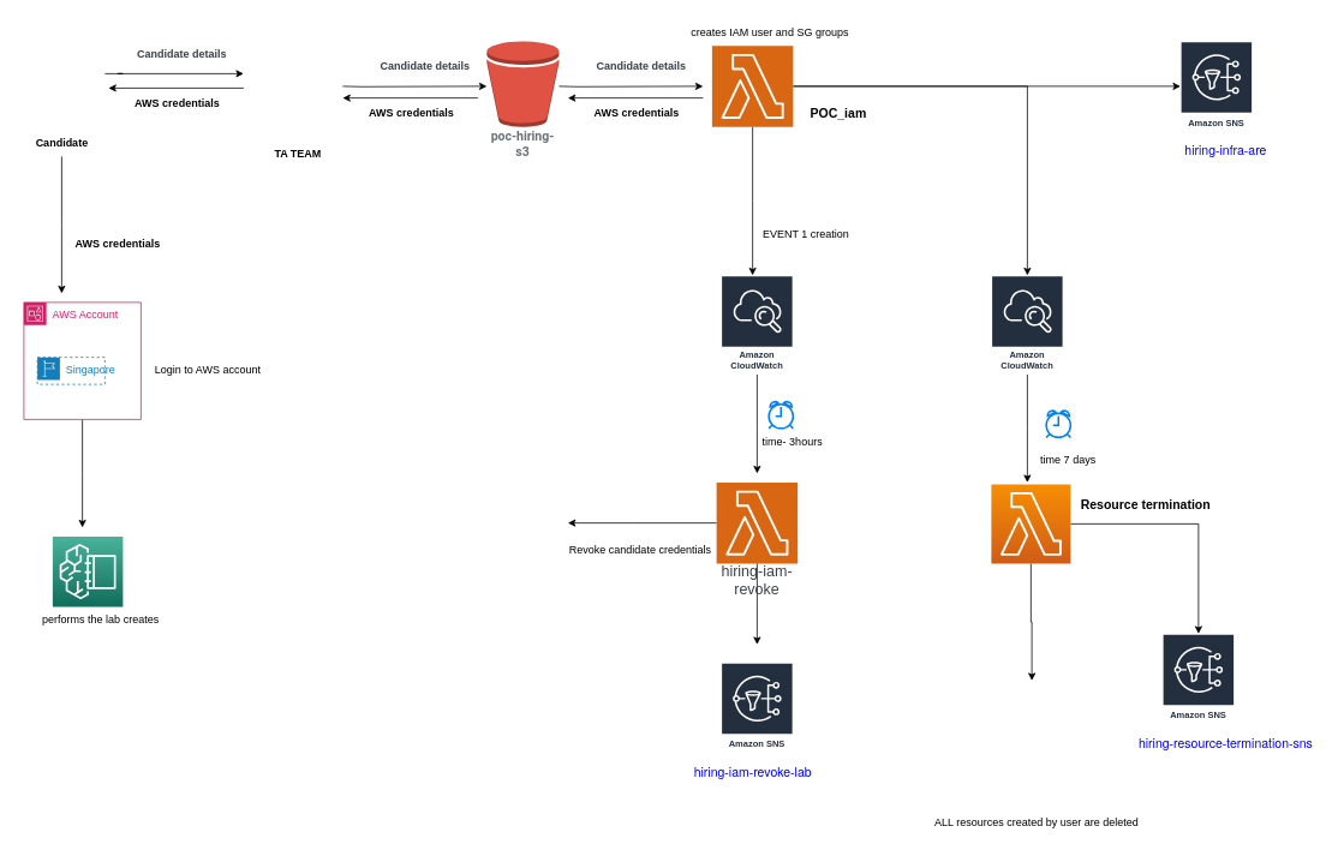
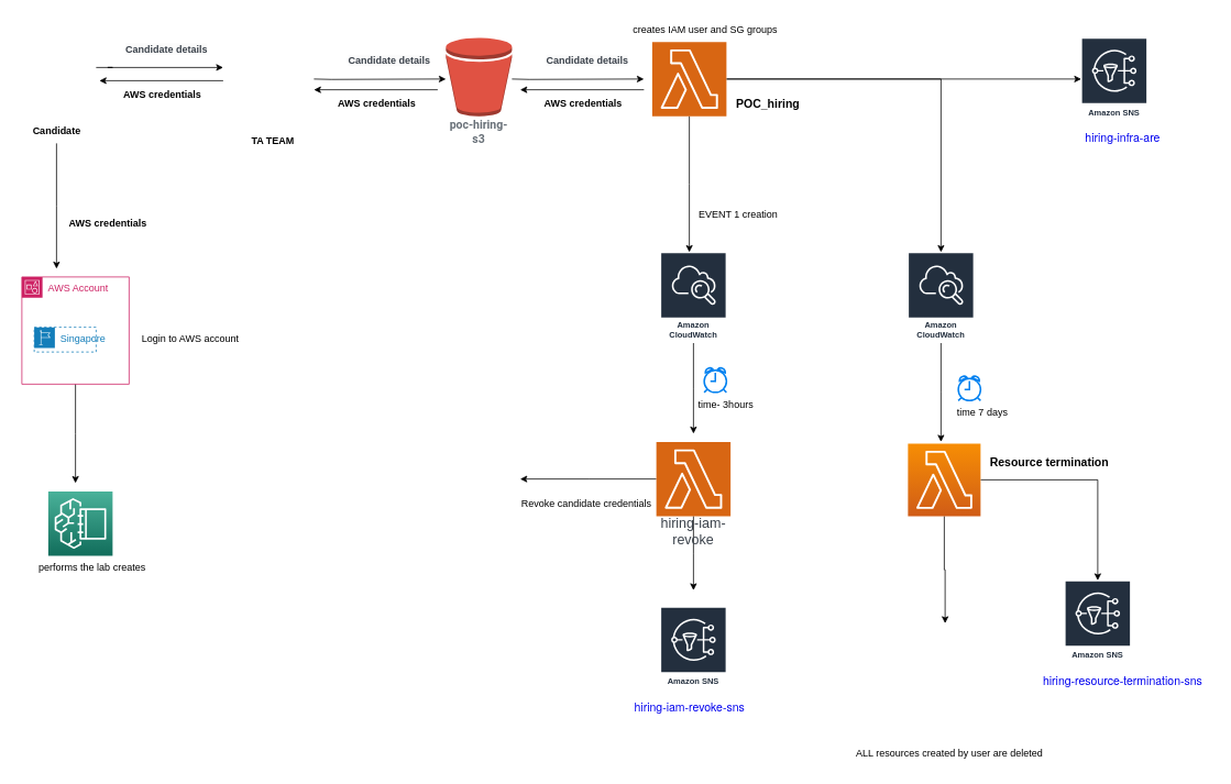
- <mxCell id="50" value="&lt;font style=&quot;font-size: 14px;&quot;&gt;&lt;b&gt;POC_iam&lt;/b&gt;&lt;/font&gt;" style="text;html=1;align=center;verticalAlign=middle;resizable=0;points=[];autosize=1;strokeColor=none;fillColor=none;" parent="1" vertex="1"><mxGeometry x="880" y="110" width="100" height="30" as="geometry" /></mxCell>
+ <mxCell id="50" value="&lt;font style=&quot;font-size: 14px;&quot;&gt;&lt;b&gt;POC_hiring&lt;/b&gt;&lt;/font&gt;" style="text;html=1;align=center;verticalAlign=middle;resizable=0;points=[];autosize=1;strokeColor=none;fillColor=none;" parent="1" vertex="1"><mxGeometry x="880" y="110" width="100" height="30" as="geometry" /></mxCell>
- <mxCell id="52" value="time 7 days" style="text;html=1;align=center;verticalAlign=middle;resizable=0;points=[];autosize=1;strokeColor=none;fillColor=none;" parent="1" vertex="1"><mxGeometry x="1145" y="495" width="80" height="30" as="geometry" /></mxCell>
+ <mxCell id="52" value="time 7 days" style="text;html=1;align=center;verticalAlign=middle;resizable=0;points=[];autosize=1;strokeColor=none;fillColor=none;" parent="1" vertex="1"><mxGeometry x="1150" y="485" width="80" height="30" as="geometry" /></mxCell>
- <mxCell id="60" value="&lt;a style=&quot;background-color: rgb(255, 255, 255); text-decoration-line: none; text-decoration-color: transparent; border-collapse: separate; border-spacing: 0px; caption-side: top; cursor: auto; direction: ltr; empty-cells: show; font-variant-numeric: normal; font-variant-east-asian: normal; font-variant-alternates: normal; font-stretch: normal; hyphens: none; list-style: outside none disc; tab-size: 8; text-align: left; text-align-last: auto; text-shadow: none; visibility: visible; box-sizing: border-box; font-size: 14px; line-height: var(--font-body-m-line-height-i7xxvv, 22px); font-family: &amp;quot;Amazon Ember&amp;quot;, &amp;quot;Helvetica Neue&amp;quot;, Roboto, Arial, sans-serif; -webkit-font-smoothing: inherit; display: inline; transition-property: color, text-decoration; transition-duration: var(--motion-duration-refresh-only-medium-5flen2, 165ms);&quot; href=&quot;https://us-east-1.console.aws.amazon.com/sns/v3/home?region=us-east-1#/topic/arn:aws:sns:us-east-1:768684082624:hiring-iam-revoke-sns&quot; class=&quot;awsui_link_4c84z_qo00k_93 awsui_variant-secondary_4c84z_qo00k_140 awsui_font-size-body-m_4c84z_qo00k_414&quot;&gt;hiring-iam-revoke-lab&lt;/a&gt;" style="text;html=1;align=center;verticalAlign=middle;resizable=0;points=[];autosize=1;strokeColor=none;fillColor=none;" vertex="1" parent="1"><mxGeometry x="755" y="835" width="160" height="40" as="geometry" /></mxCell>
+ <mxCell id="60" value="&lt;a style=&quot;background-color: rgb(255, 255, 255); text-decoration-line: none; text-decoration-color: transparent; border-collapse: separate; border-spacing: 0px; caption-side: top; cursor: auto; direction: ltr; empty-cells: show; font-variant-numeric: normal; font-variant-east-asian: normal; font-variant-alternates: normal; font-stretch: normal; hyphens: none; list-style: outside none disc; tab-size: 8; text-align: left; text-align-last: auto; text-shadow: none; visibility: visible; box-sizing: border-box; font-size: 14px; line-height: var(--font-body-m-line-height-i7xxvv, 22px); font-family: &amp;quot;Amazon Ember&amp;quot;, &amp;quot;Helvetica Neue&amp;quot;, Roboto, Arial, sans-serif; -webkit-font-smoothing: inherit; display: inline; transition-property: color, text-decoration; transition-duration: var(--motion-duration-refresh-only-medium-5flen2, 165ms);&quot; href=&quot;https://us-east-1.console.aws.amazon.com/sns/v3/home?region=us-east-1#/topic/arn:aws:sns:us-east-1:768684082624:hiring-iam-revoke-sns&quot; class=&quot;awsui_link_4c84z_qo00k_93 awsui_variant-secondary_4c84z_qo00k_140 awsui_font-size-body-m_4c84z_qo00k_414&quot;&gt;hiring-iam-revoke-sns&lt;/a&gt;" style="text;html=1;align=center;verticalAlign=middle;resizable=0;points=[];autosize=1;strokeColor=none;fillColor=none;" vertex="1" parent="1"><mxGeometry x="755" y="835" width="160" height="40" as="geometry" /></mxCell>
